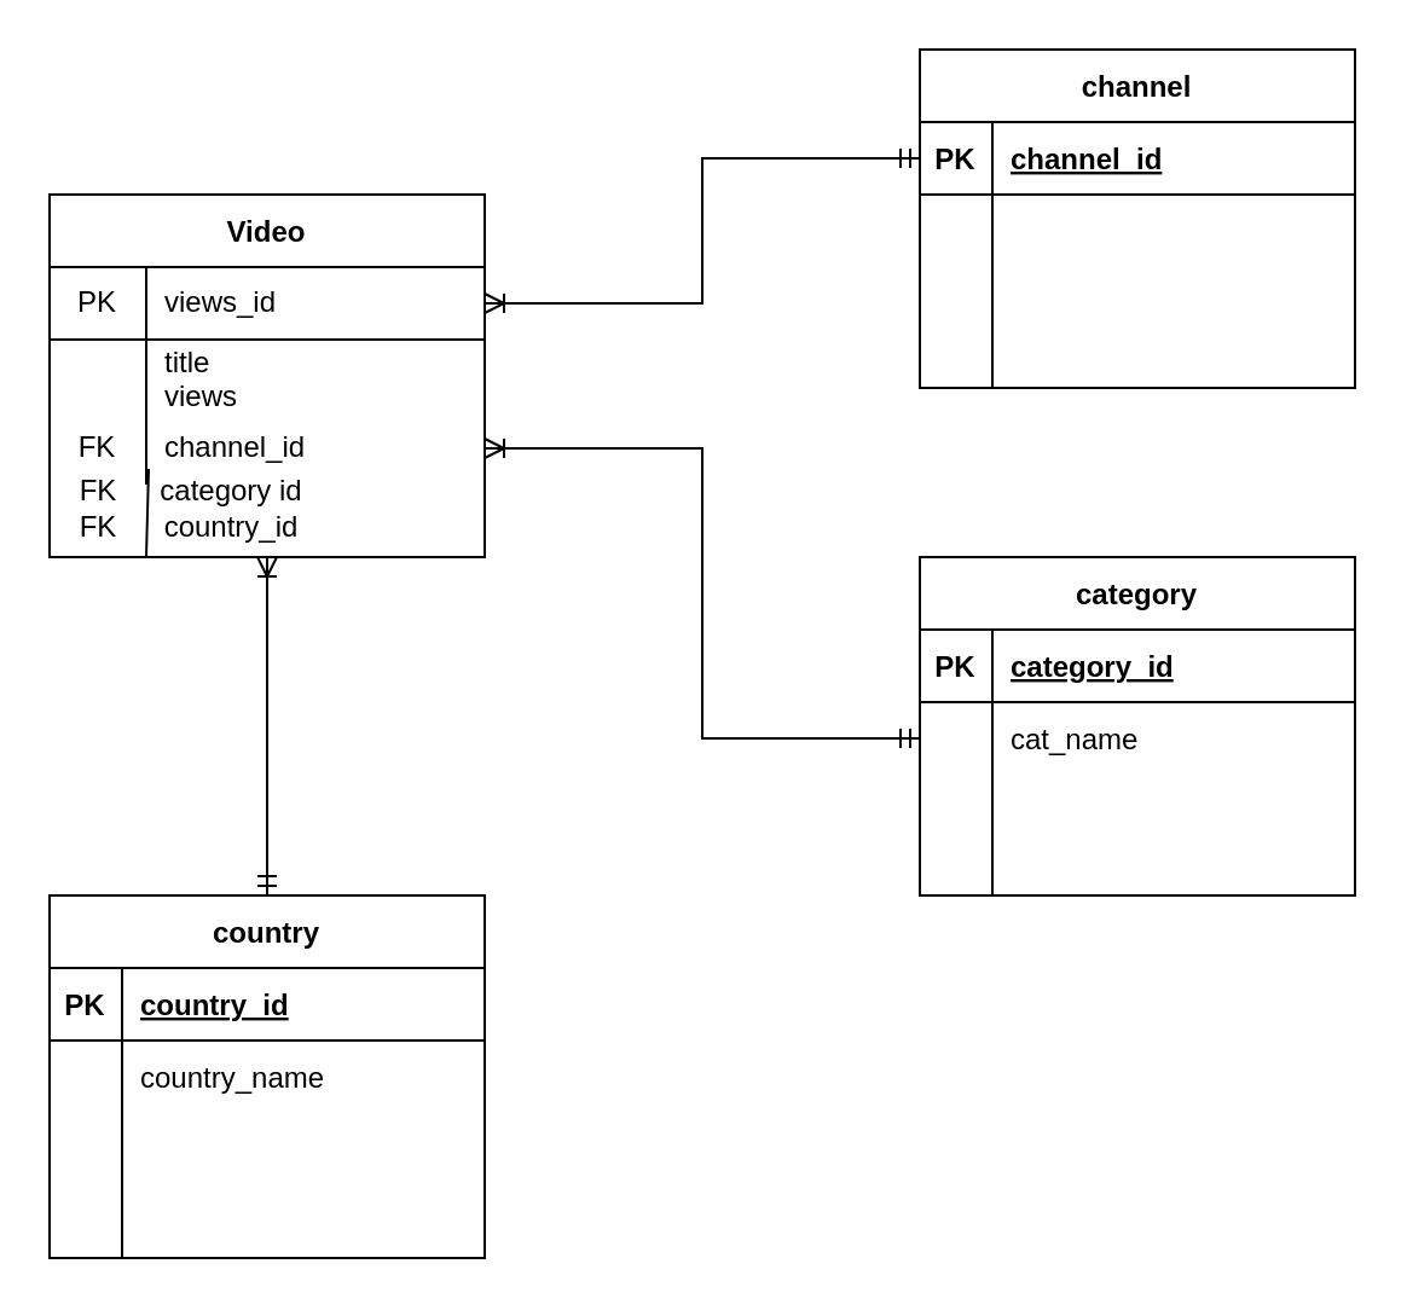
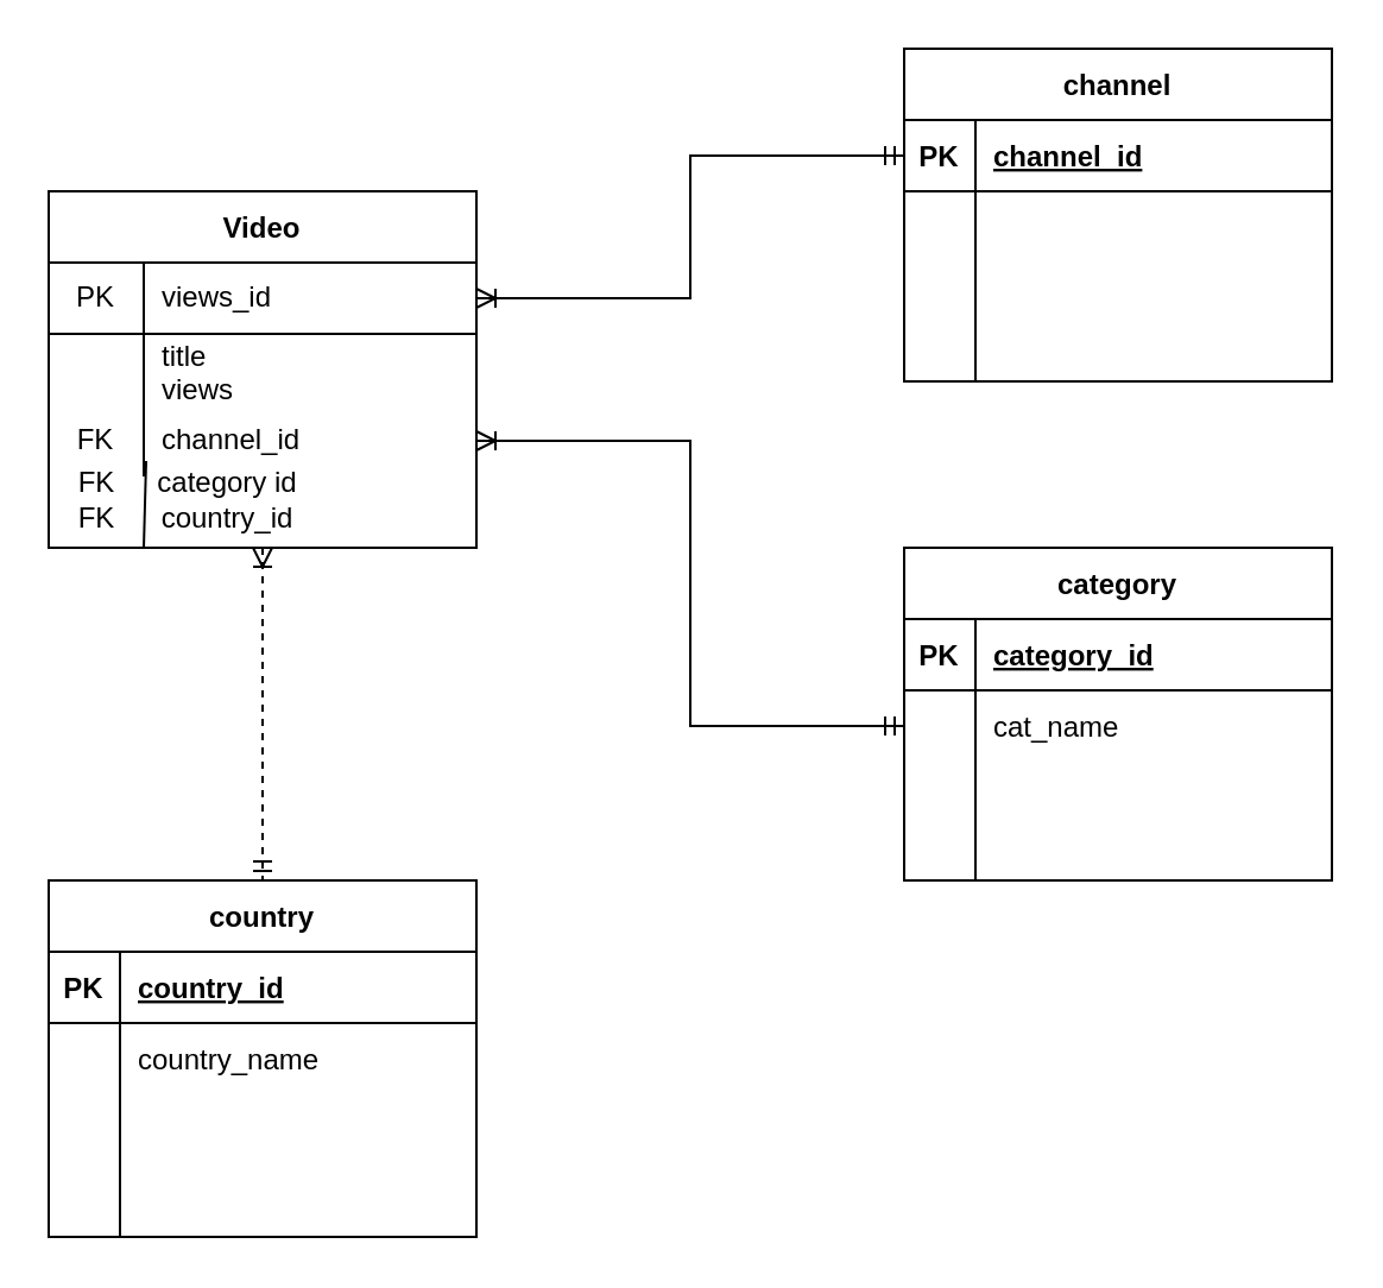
- <mxCell id="2" style="edgeStyle=orthogonalEdgeStyle;rounded=0;orthogonalLoop=1;jettySize=auto;html=1;exitX=0.5;exitY=1;exitDx=0;exitDy=0;entryX=0.5;entryY=0;entryDx=0;entryDy=0;startArrow=ERoneToMany;startFill=0;endArrow=ERmandOne;endFill=0;" parent="1" source="3" target="28" edge="1"><mxGeometry relative="1" as="geometry" /></mxCell>
+ <mxCell id="2" style="edgeStyle=orthogonalEdgeStyle;rounded=0;orthogonalLoop=1;jettySize=auto;html=1;exitX=0.5;exitY=1;exitDx=0;exitDy=0;entryX=0.5;entryY=0;entryDx=0;entryDy=0;startArrow=ERoneToMany;startFill=0;endArrow=ERmandOne;endFill=0;dashed=1;" parent="1" source="3" target="28" edge="1"><mxGeometry relative="1" as="geometry" /></mxCell>
